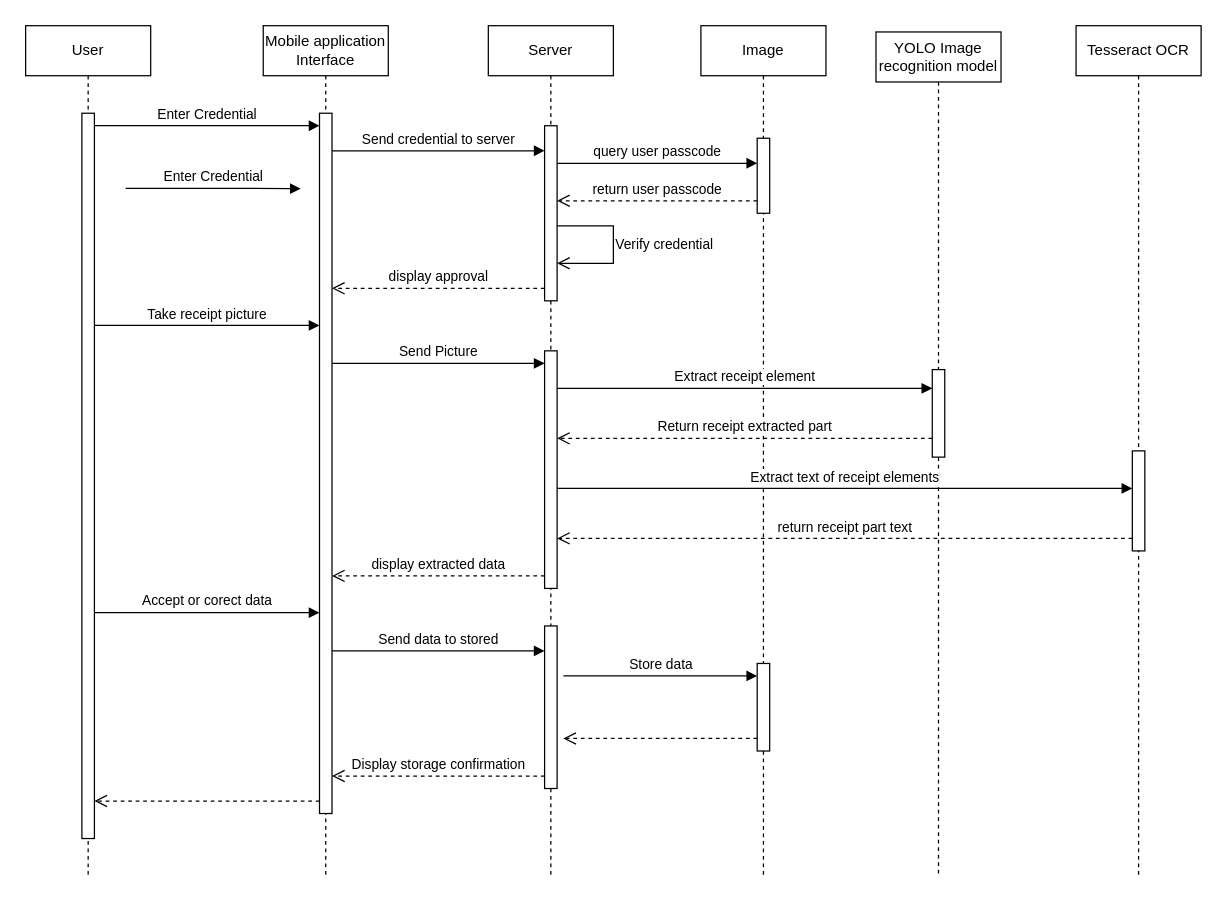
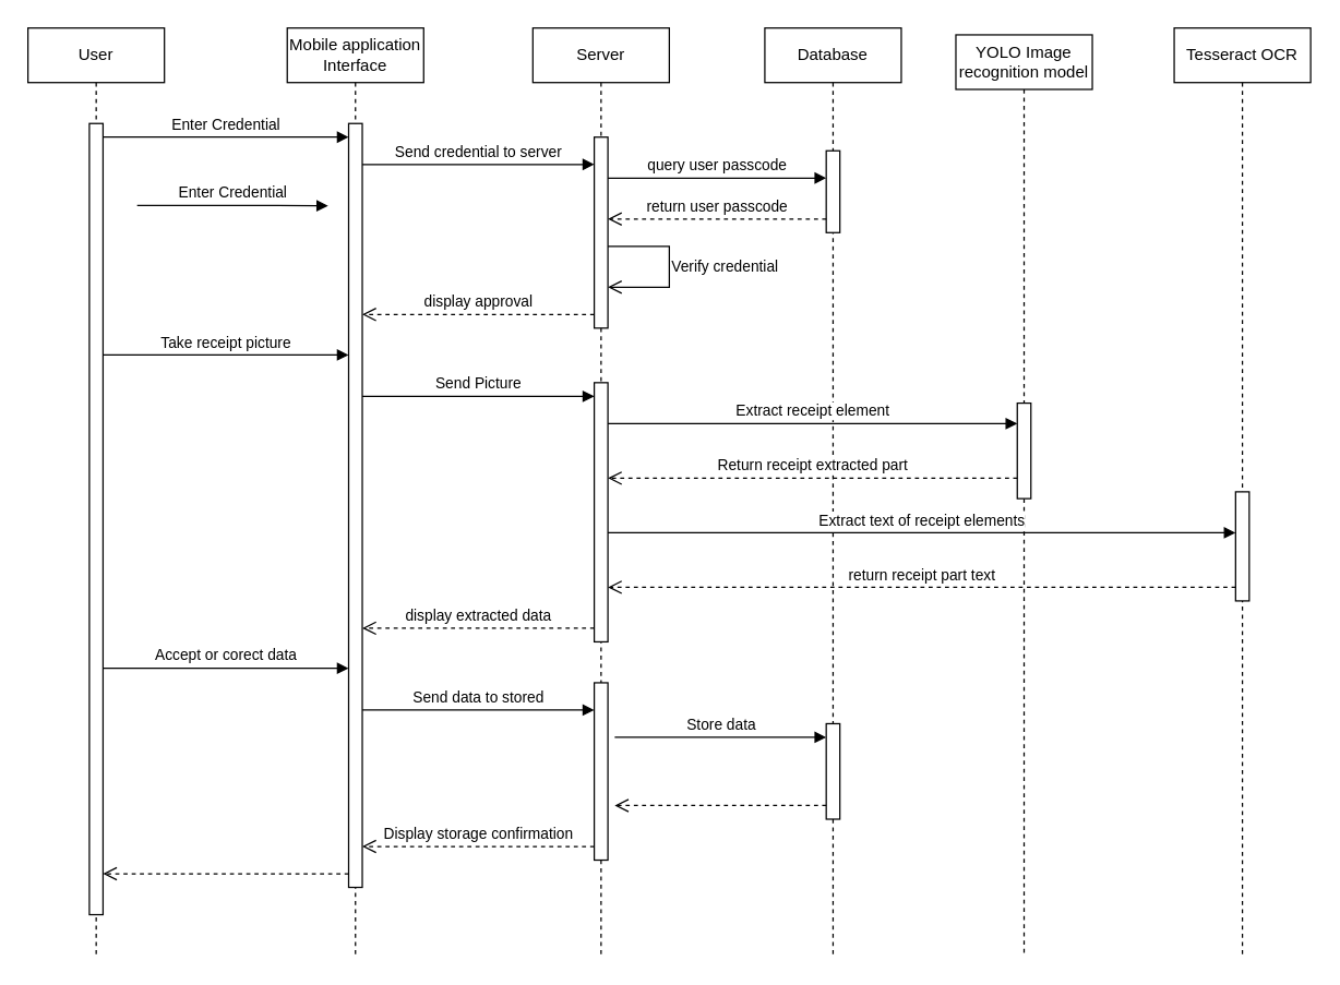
- <mxCell id="12" value="Image" style="shape=umlLifeline;perimeter=lifelinePerimeter;whiteSpace=wrap;html=1;container=0;dropTarget=0;collapsible=0;recursiveResize=0;outlineConnect=0;portConstraint=eastwest;newEdgeStyle={&quot;edgeStyle&quot;:&quot;elbowEdgeStyle&quot;,&quot;elbow&quot;:&quot;vertical&quot;,&quot;curved&quot;:0,&quot;rounded&quot;:0};" parent="1" vertex="1"><mxGeometry x="560" y="20" width="100" height="680" as="geometry" /></mxCell>
+ <mxCell id="12" value="Database" style="shape=umlLifeline;perimeter=lifelinePerimeter;whiteSpace=wrap;html=1;container=0;dropTarget=0;collapsible=0;recursiveResize=0;outlineConnect=0;portConstraint=eastwest;newEdgeStyle={&quot;edgeStyle&quot;:&quot;elbowEdgeStyle&quot;,&quot;elbow&quot;:&quot;vertical&quot;,&quot;curved&quot;:0,&quot;rounded&quot;:0};" parent="1" vertex="1"><mxGeometry x="560" y="20" width="100" height="680" as="geometry" /></mxCell>
